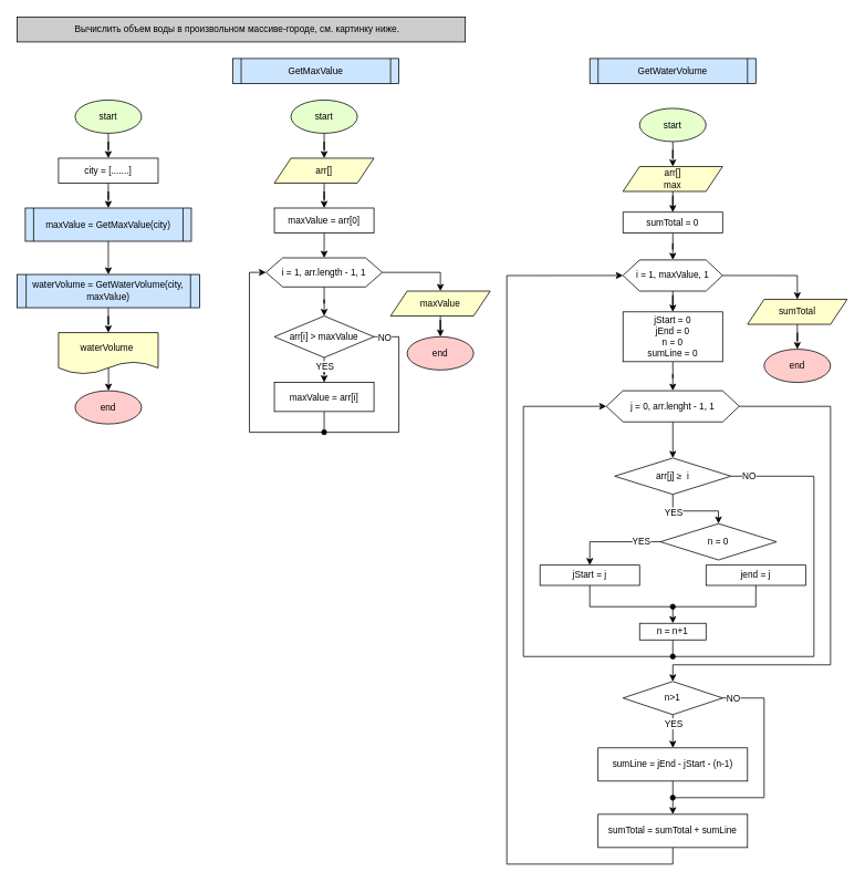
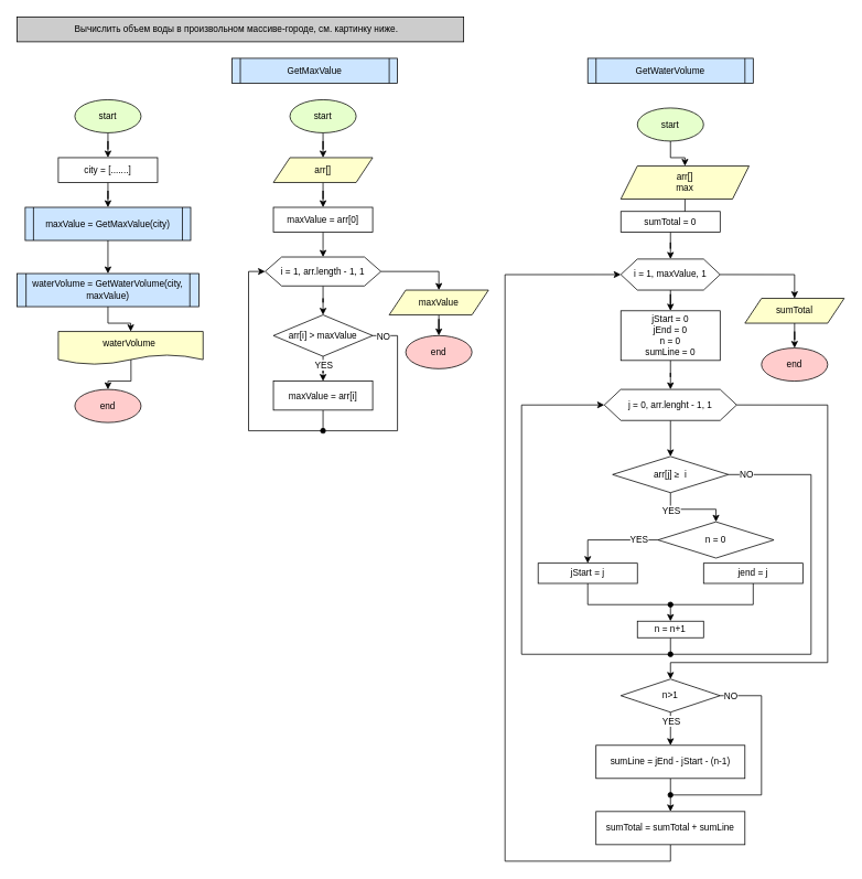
- <mxCell id="37" value="arr[]&lt;br&gt;max" style="shape=parallelogram;perimeter=parallelogramPerimeter;whiteSpace=wrap;html=1;fixedSize=1;fillColor=#FFFFCC;fontSize=11;strokeColor=#000000;fontColor=#000000;rounded=0;labelBackgroundColor=none;endArrow=classic;" vertex="1" parent="1"><mxGeometry x="750" y="200" width="120" height="30" as="geometry" /></mxCell>
+ <mxCell id="37" value="arr[]&lt;br&gt;max" style="shape=parallelogram;perimeter=parallelogramPerimeter;whiteSpace=wrap;html=1;fixedSize=1;fillColor=#FFFFCC;fontSize=11;strokeColor=#000000;fontColor=#000000;rounded=0;labelBackgroundColor=none;endArrow=classic;" vertex="1" parent="1"><mxGeometry x="750" y="200" width="155" height="40" as="geometry" /></mxCell>
- <mxCell id="11" value="&lt;span style=&quot;&quot;&gt;waterVolume&amp;nbsp;&lt;/span&gt;" style="shape=document;whiteSpace=wrap;html=1;boundedLbl=1;fillColor=#FFFFCC;fontSize=11;strokeColor=#000000;fontColor=#000000;rounded=0;labelBackgroundColor=none;endArrow=classic;" vertex="1" parent="1"><mxGeometry x="70" y="400" width="120" height="50" as="geometry" /></mxCell>
+ <mxCell id="11" value="&lt;span style=&quot;&quot;&gt;waterVolume&amp;nbsp;&lt;/span&gt;" style="shape=document;whiteSpace=wrap;html=1;boundedLbl=1;fillColor=#FFFFCC;fontSize=11;strokeColor=#000000;fontColor=#000000;rounded=0;labelBackgroundColor=none;endArrow=classic;" vertex="1" parent="1"><mxGeometry x="70" y="400" width="175" height="40" as="geometry" /></mxCell>
